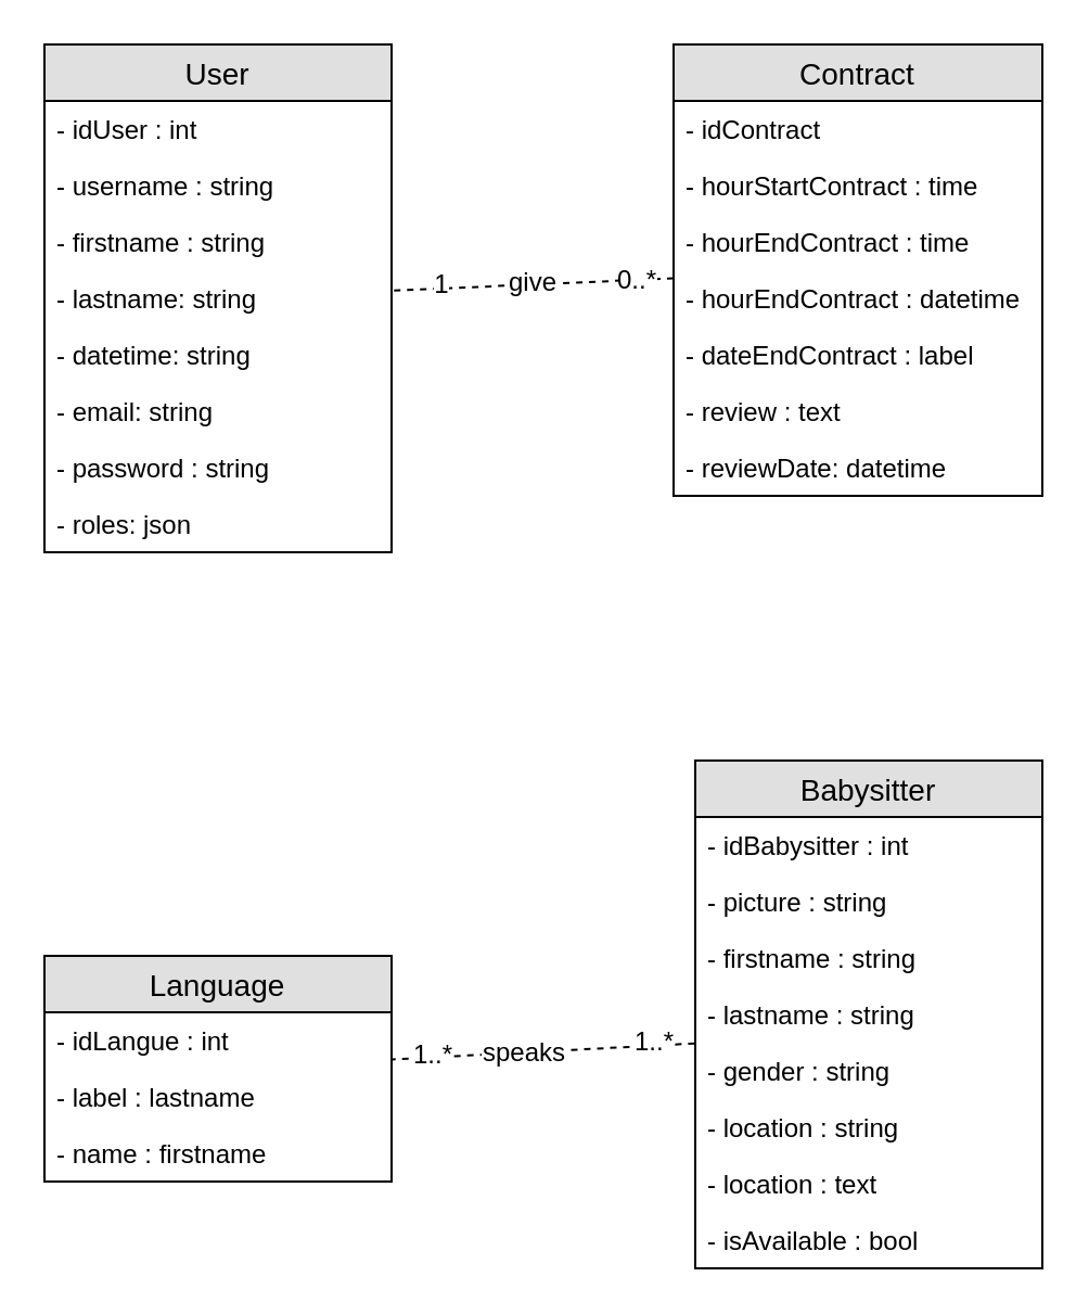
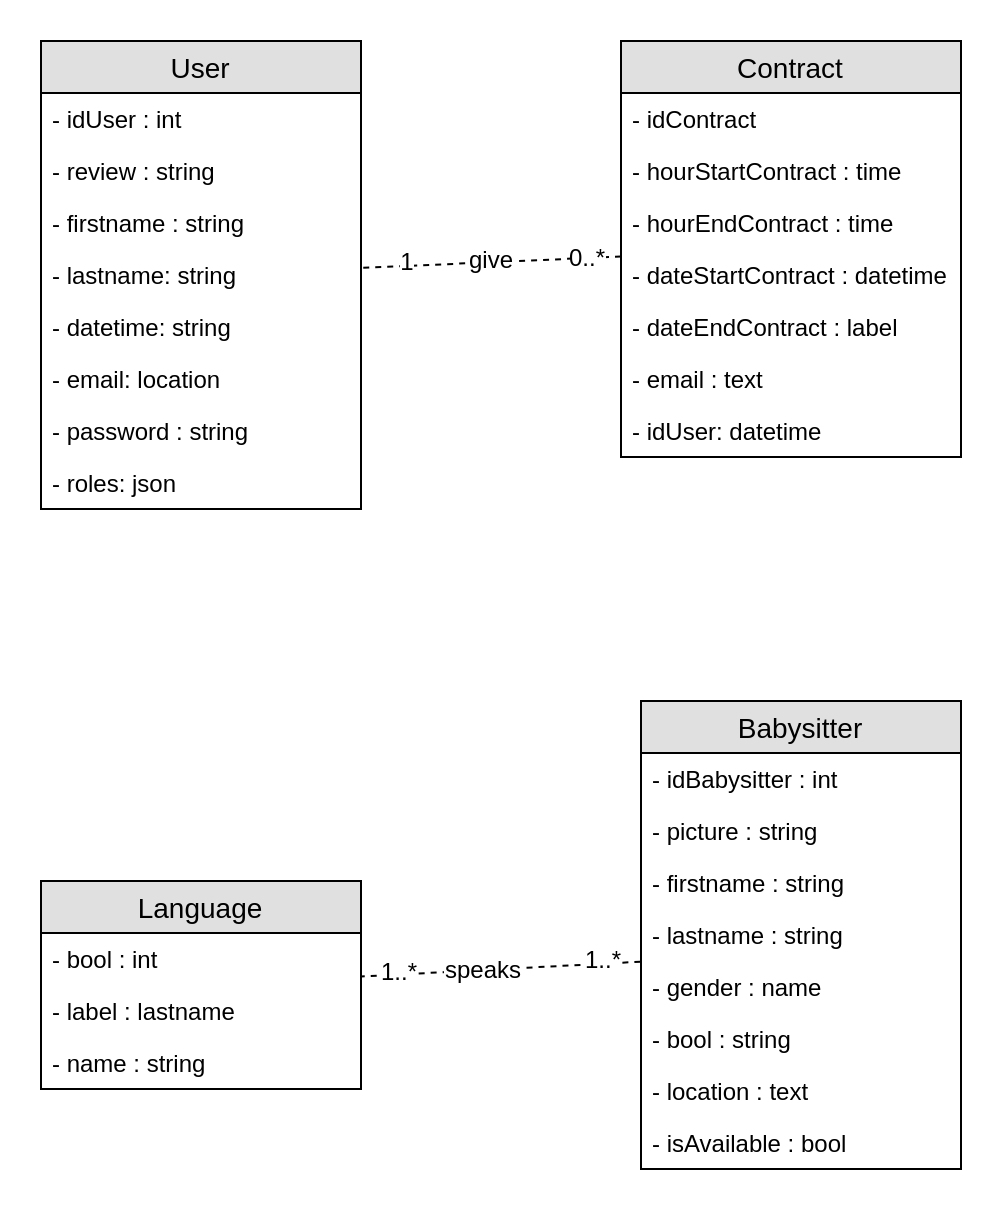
- <mxCell id="4" value="- username : string" style="text;strokeColor=none;fillColor=none;spacingLeft=4;spacingRight=4;overflow=hidden;rotatable=0;points=[[0,0.5],[1,0.5]];portConstraint=eastwest;fontSize=12;" vertex="1" parent="2"><mxGeometry y="52" width="160" height="26" as="geometry" /></mxCell>
+ <mxCell id="4" value="- review : string" style="text;strokeColor=none;fillColor=none;spacingLeft=4;spacingRight=4;overflow=hidden;rotatable=0;points=[[0,0.5],[1,0.5]];portConstraint=eastwest;fontSize=12;" vertex="1" parent="2"><mxGeometry y="52" width="160" height="26" as="geometry" /></mxCell>
- <mxCell id="36" value="- hourEndContract : datetime " style="text;strokeColor=none;fillColor=none;spacingLeft=4;spacingRight=4;overflow=hidden;rotatable=0;points=[[0,0.5],[1,0.5]];portConstraint=eastwest;fontSize=12;" parent="32" vertex="1"><mxGeometry y="104" width="170" height="26" as="geometry" /></mxCell>
+ <mxCell id="36" value="- dateStartContract : datetime " style="text;strokeColor=none;fillColor=none;spacingLeft=4;spacingRight=4;overflow=hidden;rotatable=0;points=[[0,0.5],[1,0.5]];portConstraint=eastwest;fontSize=12;" parent="32" vertex="1"><mxGeometry y="104" width="170" height="26" as="geometry" /></mxCell>
- <mxCell id="8" value="- email: string" style="text;strokeColor=none;fillColor=none;spacingLeft=4;spacingRight=4;overflow=hidden;rotatable=0;points=[[0,0.5],[1,0.5]];portConstraint=eastwest;fontSize=12;" parent="2" vertex="1"><mxGeometry y="156" width="160" height="26" as="geometry" /></mxCell>
+ <mxCell id="8" value="- email: location" style="text;strokeColor=none;fillColor=none;spacingLeft=4;spacingRight=4;overflow=hidden;rotatable=0;points=[[0,0.5],[1,0.5]];portConstraint=eastwest;fontSize=12;" parent="2" vertex="1"><mxGeometry y="156" width="160" height="26" as="geometry" /></mxCell>
- <mxCell id="38" value="- review : text" style="text;strokeColor=none;fillColor=none;spacingLeft=4;spacingRight=4;overflow=hidden;rotatable=0;points=[[0,0.5],[1,0.5]];portConstraint=eastwest;fontSize=12;" parent="32" vertex="1"><mxGeometry y="156" width="170" height="26" as="geometry" /></mxCell>
+ <mxCell id="38" value="- email : text" style="text;strokeColor=none;fillColor=none;spacingLeft=4;spacingRight=4;overflow=hidden;rotatable=0;points=[[0,0.5],[1,0.5]];portConstraint=eastwest;fontSize=12;" parent="32" vertex="1"><mxGeometry y="156" width="170" height="26" as="geometry" /></mxCell>
- <mxCell id="39" value="- reviewDate: datetime" style="text;strokeColor=none;fillColor=none;spacingLeft=4;spacingRight=4;overflow=hidden;rotatable=0;points=[[0,0.5],[1,0.5]];portConstraint=eastwest;fontSize=12;" parent="32" vertex="1"><mxGeometry y="182" width="170" height="26" as="geometry" /></mxCell>
+ <mxCell id="39" value="- idUser: datetime" style="text;strokeColor=none;fillColor=none;spacingLeft=4;spacingRight=4;overflow=hidden;rotatable=0;points=[[0,0.5],[1,0.5]];portConstraint=eastwest;fontSize=12;" parent="32" vertex="1"><mxGeometry y="182" width="170" height="26" as="geometry" /></mxCell>
- <mxCell id="21" value="- idLangue : int" style="text;strokeColor=none;fillColor=none;spacingLeft=4;spacingRight=4;overflow=hidden;rotatable=0;points=[[0,0.5],[1,0.5]];portConstraint=eastwest;fontSize=12;" parent="20" vertex="1"><mxGeometry y="26" width="160" height="26" as="geometry" /></mxCell>
+ <mxCell id="21" value="- bool : int" style="text;strokeColor=none;fillColor=none;spacingLeft=4;spacingRight=4;overflow=hidden;rotatable=0;points=[[0,0.5],[1,0.5]];portConstraint=eastwest;fontSize=12;" parent="20" vertex="1"><mxGeometry y="26" width="160" height="26" as="geometry" /></mxCell>
- <mxCell id="16" value="- gender : string" style="text;strokeColor=none;fillColor=none;spacingLeft=4;spacingRight=4;overflow=hidden;rotatable=0;points=[[0,0.5],[1,0.5]];portConstraint=eastwest;fontSize=12;" parent="11" vertex="1"><mxGeometry y="130" width="160" height="26" as="geometry" /></mxCell>
+ <mxCell id="16" value="- gender : name" style="text;strokeColor=none;fillColor=none;spacingLeft=4;spacingRight=4;overflow=hidden;rotatable=0;points=[[0,0.5],[1,0.5]];portConstraint=eastwest;fontSize=12;" parent="11" vertex="1"><mxGeometry y="130" width="160" height="26" as="geometry" /></mxCell>
- <mxCell id="17" value="- location : string" style="text;strokeColor=none;fillColor=none;spacingLeft=4;spacingRight=4;overflow=hidden;rotatable=0;points=[[0,0.5],[1,0.5]];portConstraint=eastwest;fontSize=12;" parent="11" vertex="1"><mxGeometry y="156" width="160" height="26" as="geometry" /></mxCell>
+ <mxCell id="17" value="- bool : string" style="text;strokeColor=none;fillColor=none;spacingLeft=4;spacingRight=4;overflow=hidden;rotatable=0;points=[[0,0.5],[1,0.5]];portConstraint=eastwest;fontSize=12;" parent="11" vertex="1"><mxGeometry y="156" width="160" height="26" as="geometry" /></mxCell>
- <mxCell id="23" value="- name : firstname" style="text;strokeColor=none;fillColor=none;spacingLeft=4;spacingRight=4;overflow=hidden;rotatable=0;points=[[0,0.5],[1,0.5]];portConstraint=eastwest;fontSize=12;" parent="20" vertex="1"><mxGeometry y="78" width="160" height="26" as="geometry" /></mxCell>
+ <mxCell id="23" value="- name : string" style="text;strokeColor=none;fillColor=none;spacingLeft=4;spacingRight=4;overflow=hidden;rotatable=0;points=[[0,0.5],[1,0.5]];portConstraint=eastwest;fontSize=12;" parent="20" vertex="1"><mxGeometry y="78" width="160" height="26" as="geometry" /></mxCell>
